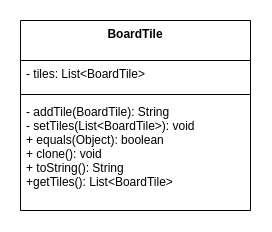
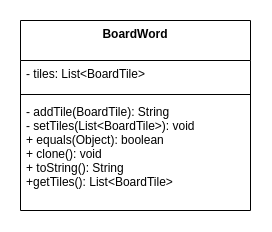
- <mxCell id="2" value="BoardTile" style="swimlane;fontStyle=1;align=center;verticalAlign=top;childLayout=stackLayout;horizontal=1;startSize=40;horizontalStack=0;resizeParent=1;resizeParentMax=0;resizeLast=0;collapsible=1;marginBottom=0;" parent="1" vertex="1"><mxGeometry x="20" y="20" width="230" height="190" as="geometry" /></mxCell>
+ <mxCell id="2" value="BoardWord" style="swimlane;fontStyle=1;align=center;verticalAlign=top;childLayout=stackLayout;horizontal=1;startSize=40;horizontalStack=0;resizeParent=1;resizeParentMax=0;resizeLast=0;collapsible=1;marginBottom=0;" parent="1" vertex="1"><mxGeometry x="20" y="20" width="230" height="190" as="geometry" /></mxCell>
